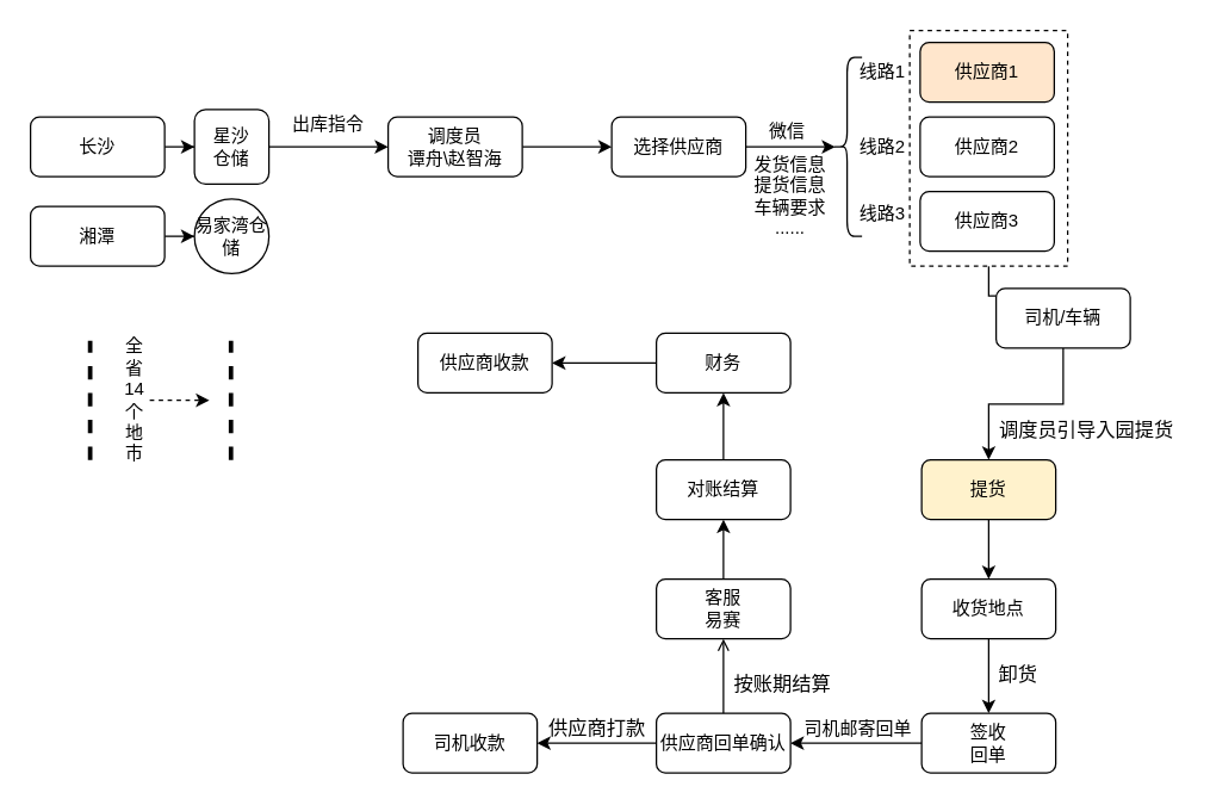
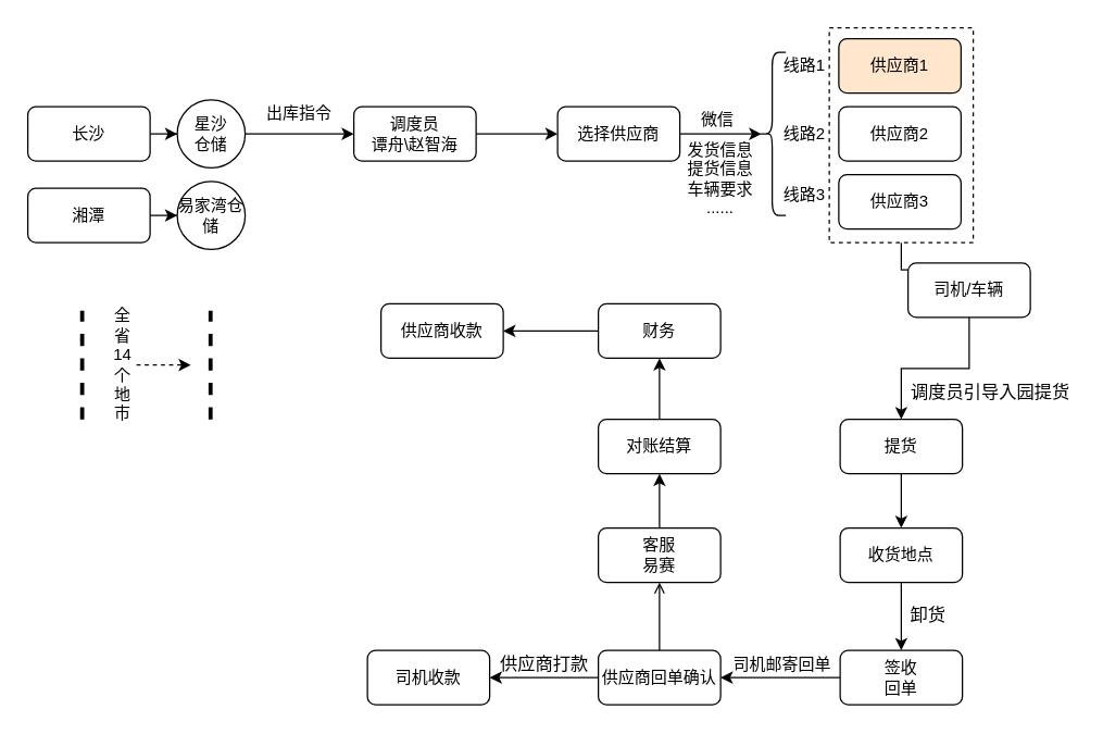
- <mxCell id="12" value="星沙&lt;br&gt;仓储" style="whiteSpace=wrap;html=1;aspect=fixed;rounded=1;" vertex="1" parent="1"><mxGeometry x="130" y="73" width="50" height="50" as="geometry" /></mxCell>
+ <mxCell id="12" value="星沙&lt;br&gt;仓储" style="ellipse;whiteSpace=wrap;html=1;aspect=fixed;" vertex="1" parent="1"><mxGeometry x="130" y="73" width="50" height="50" as="geometry" /></mxCell>
- <mxCell id="24" value="提货" style="rounded=1;whiteSpace=wrap;html=1;fillColor=#fff2cc;" vertex="1" parent="1"><mxGeometry x="618" y="308" width="90" height="40" as="geometry" /></mxCell>
+ <mxCell id="24" value="提货" style="rounded=1;whiteSpace=wrap;html=1;" vertex="1" parent="1"><mxGeometry x="618" y="308" width="90" height="40" as="geometry" /></mxCell>
- <mxCell id="52" value="按账期结算" style="text;html=1;strokeColor=none;fillColor=none;align=center;verticalAlign=middle;whiteSpace=wrap;rounded=0;dashed=1;fontSize=13;" vertex="1" parent="1"><mxGeometry x="490" y="448" width="70" height="20" as="geometry" /></mxCell>
